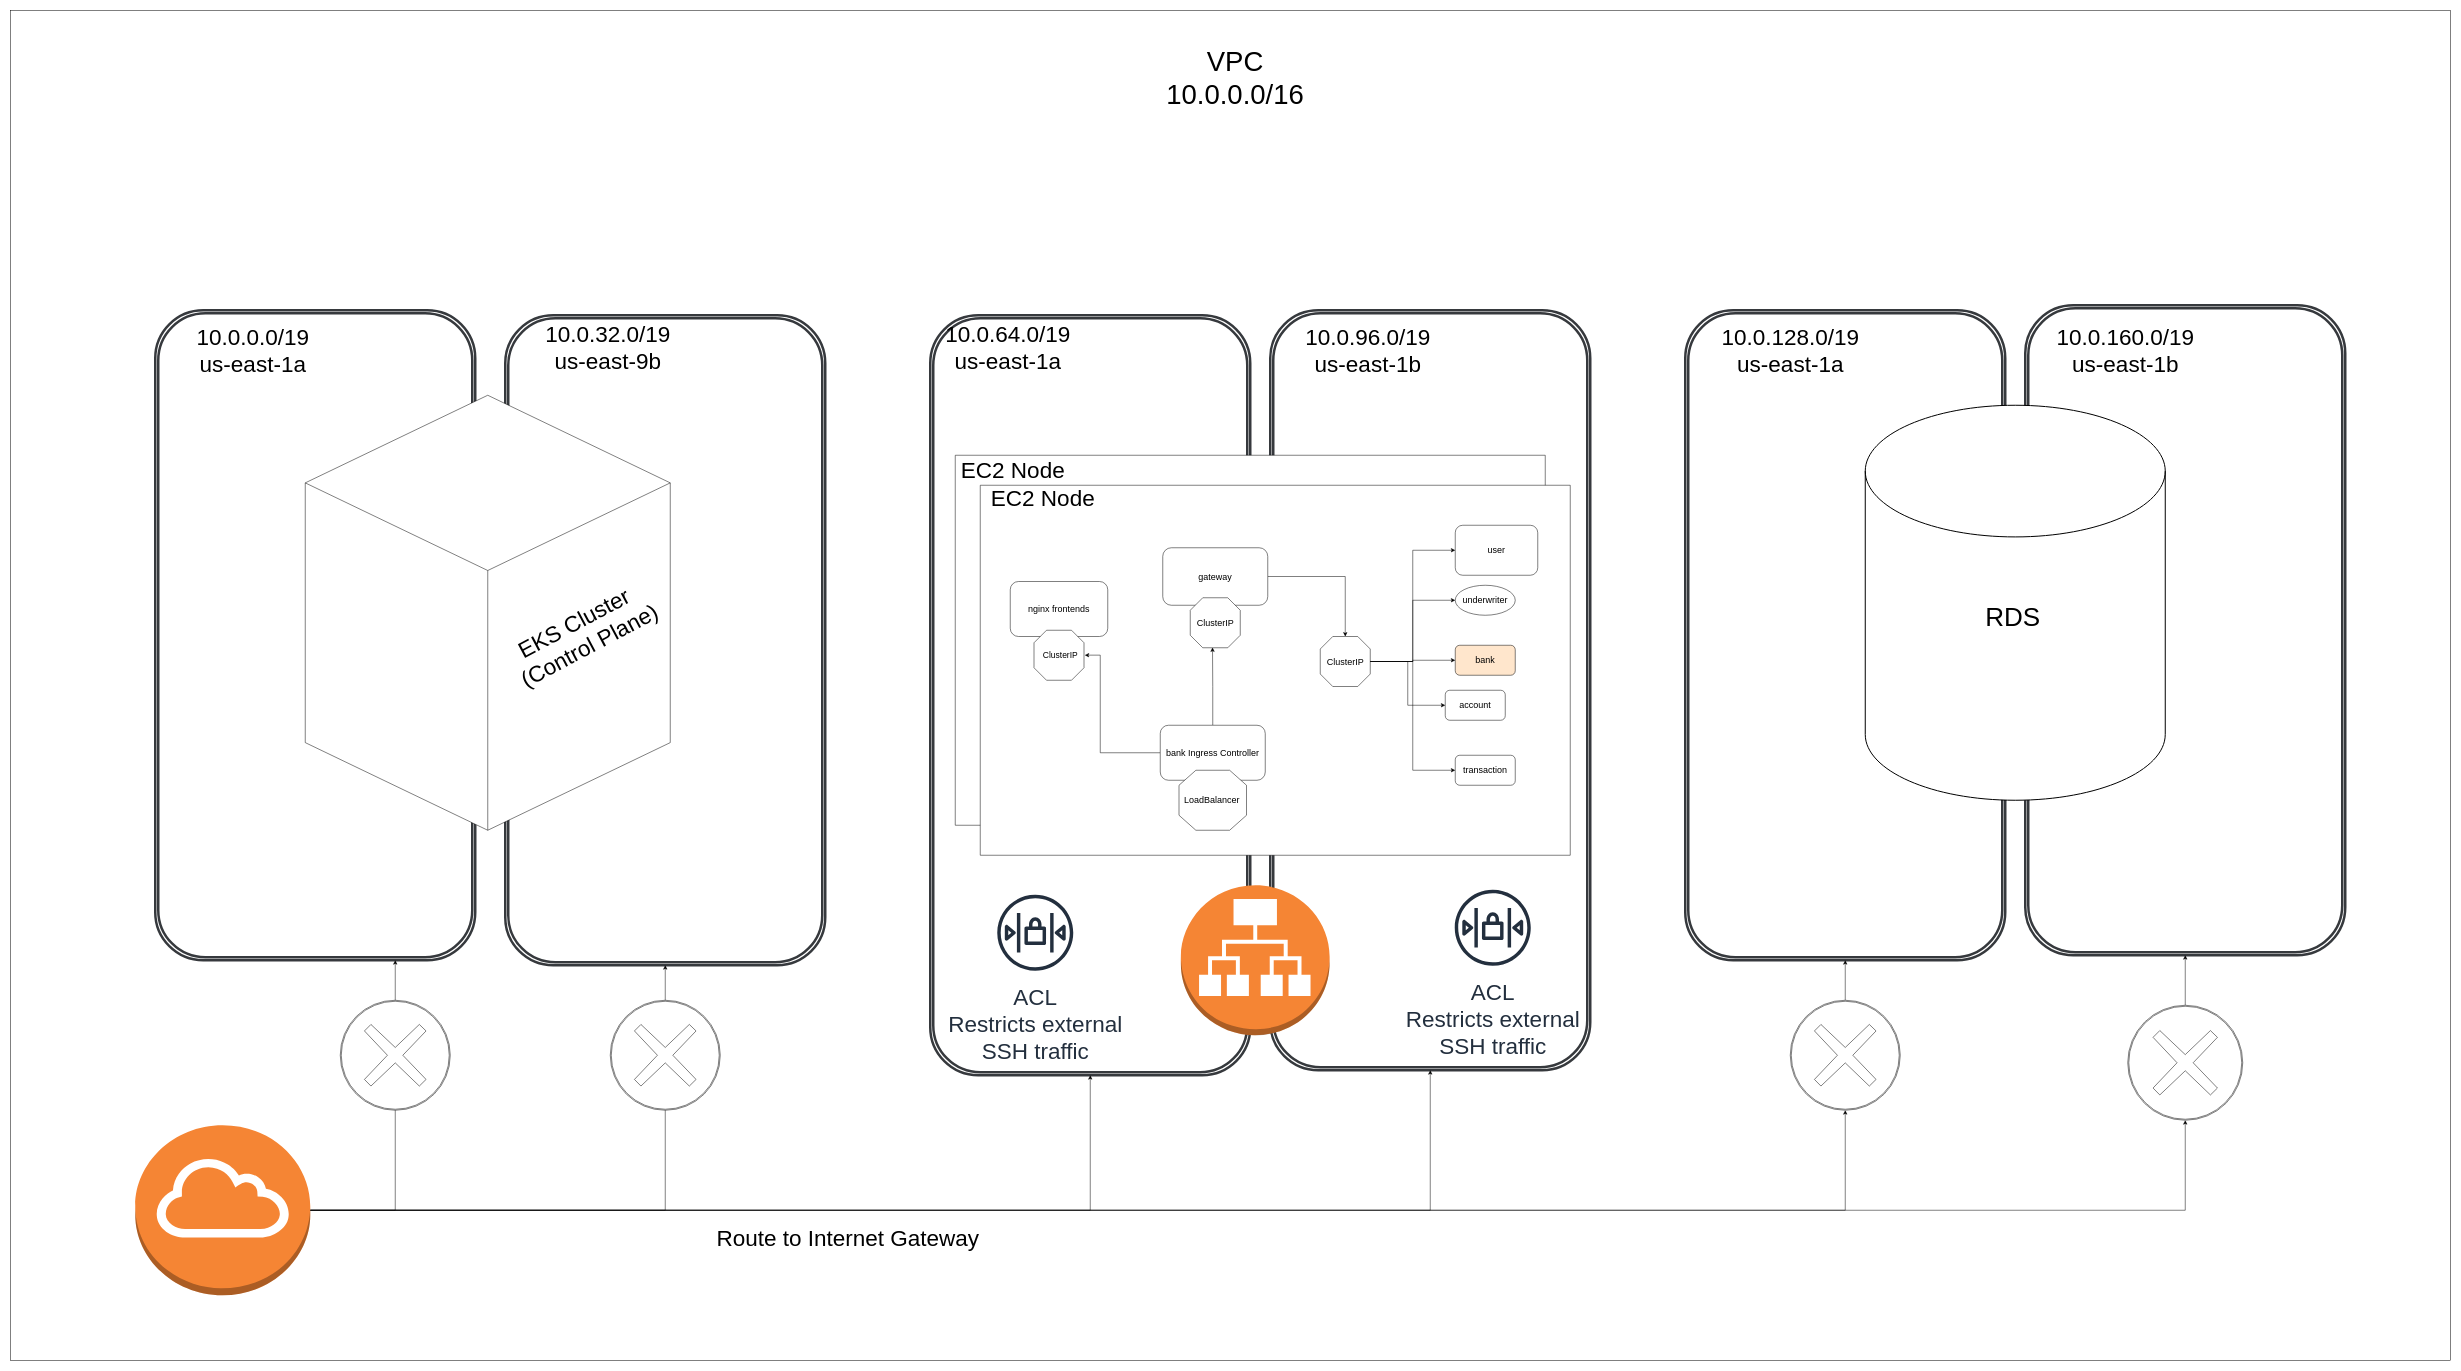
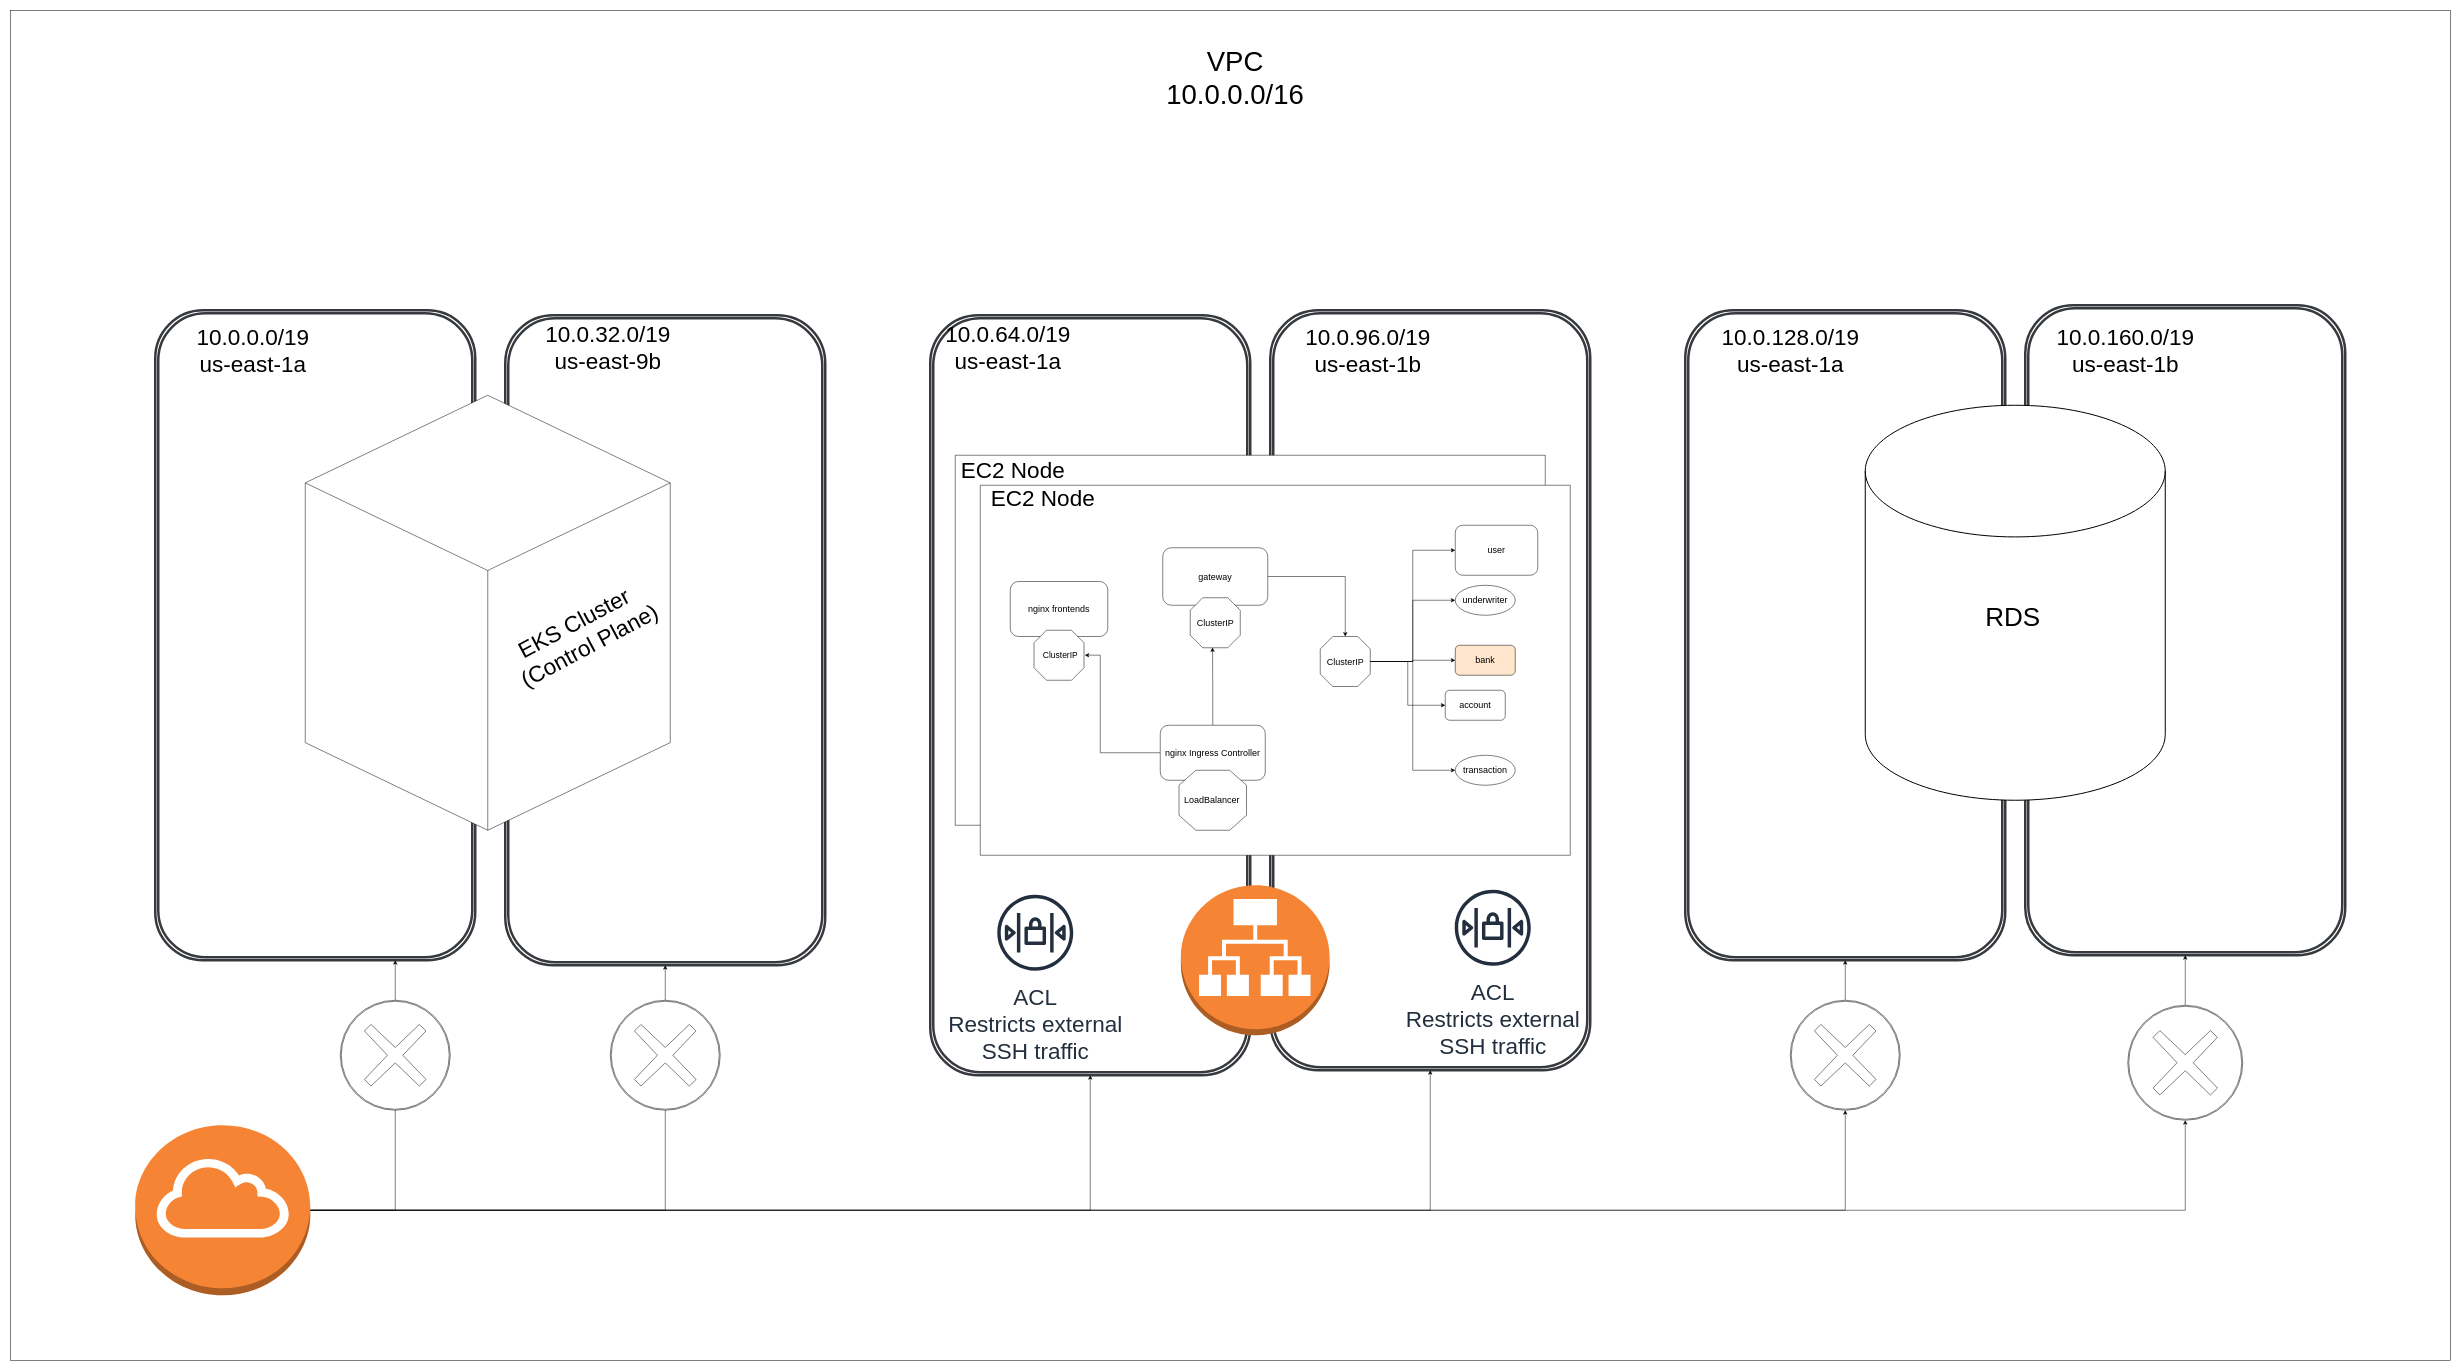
- <mxCell id="12" value="&lt;font style=&quot;font-size: 18px;&quot;&gt;bank Ingress Controller&lt;/font&gt;" style="rounded=1;whiteSpace=wrap;html=1;" parent="1" vertex="1"><mxGeometry x="2320" y="1450" width="210" height="110" as="geometry" /></mxCell>
+ <mxCell id="12" value="&lt;font style=&quot;font-size: 18px;&quot;&gt;nginx Ingress Controller&lt;/font&gt;" style="rounded=1;whiteSpace=wrap;html=1;" parent="1" vertex="1"><mxGeometry x="2320" y="1450" width="210" height="110" as="geometry" /></mxCell>
- <mxCell id="20" value="&lt;font style=&quot;font-size: 18px;&quot;&gt;transaction&lt;/font&gt;" style="rounded=1;whiteSpace=wrap;html=1;" parent="1" vertex="1"><mxGeometry x="2910" y="1510" width="120" height="60" as="geometry" /></mxCell>
+ <mxCell id="20" value="&lt;font style=&quot;font-size: 18px;&quot;&gt;transaction&lt;/font&gt;" style="ellipse;whiteSpace=wrap;html=1;" parent="1" vertex="1"><mxGeometry x="2910" y="1510" width="120" height="60" as="geometry" /></mxCell>
- <mxCell id="61" value="&lt;span style=&quot;font-size: 45px;&quot;&gt;Route to Internet Gateway&lt;/span&gt;" style="text;html=1;align=center;verticalAlign=middle;resizable=0;points=[];autosize=1;strokeColor=none;fillColor=none;" parent="1" vertex="1"><mxGeometry x="1420" y="2440" width="550" height="70" as="geometry" /></mxCell>
